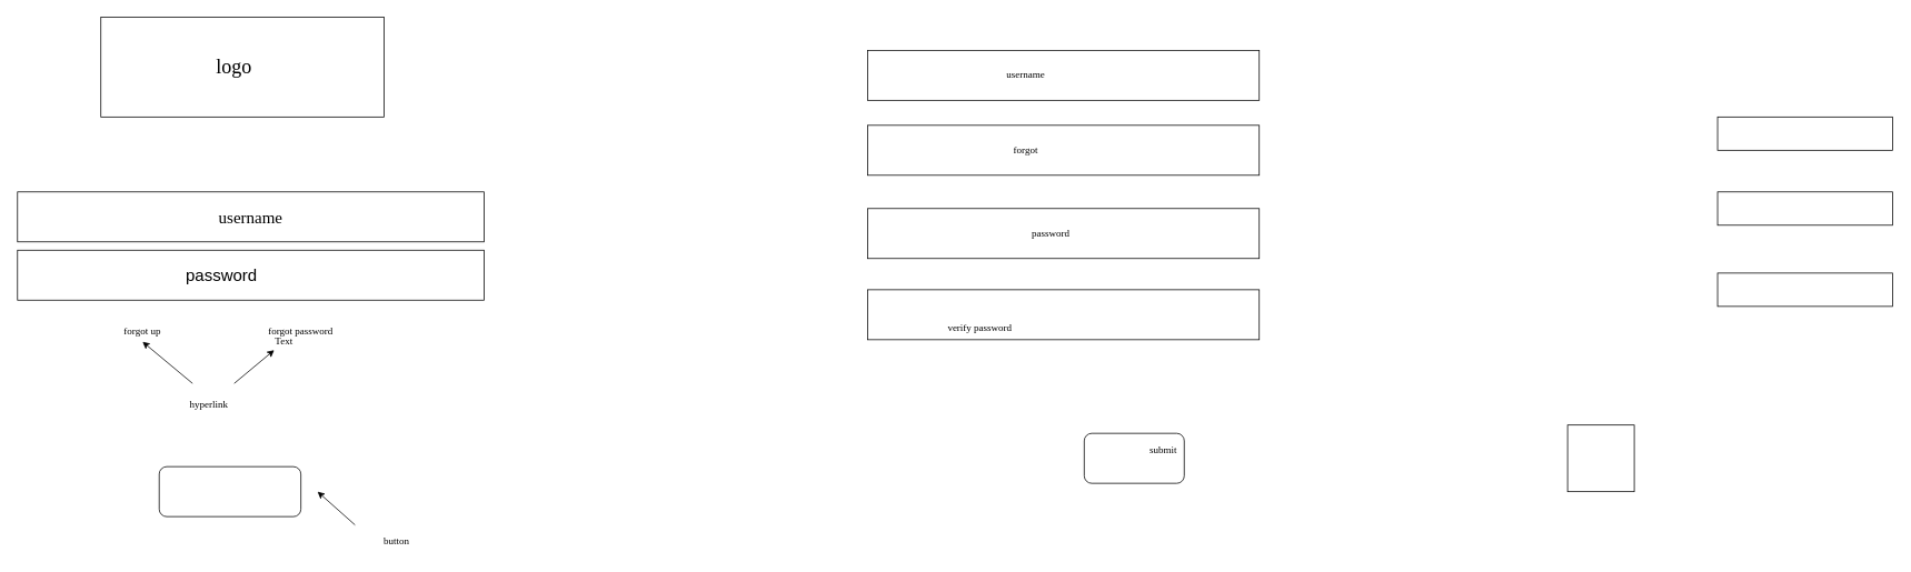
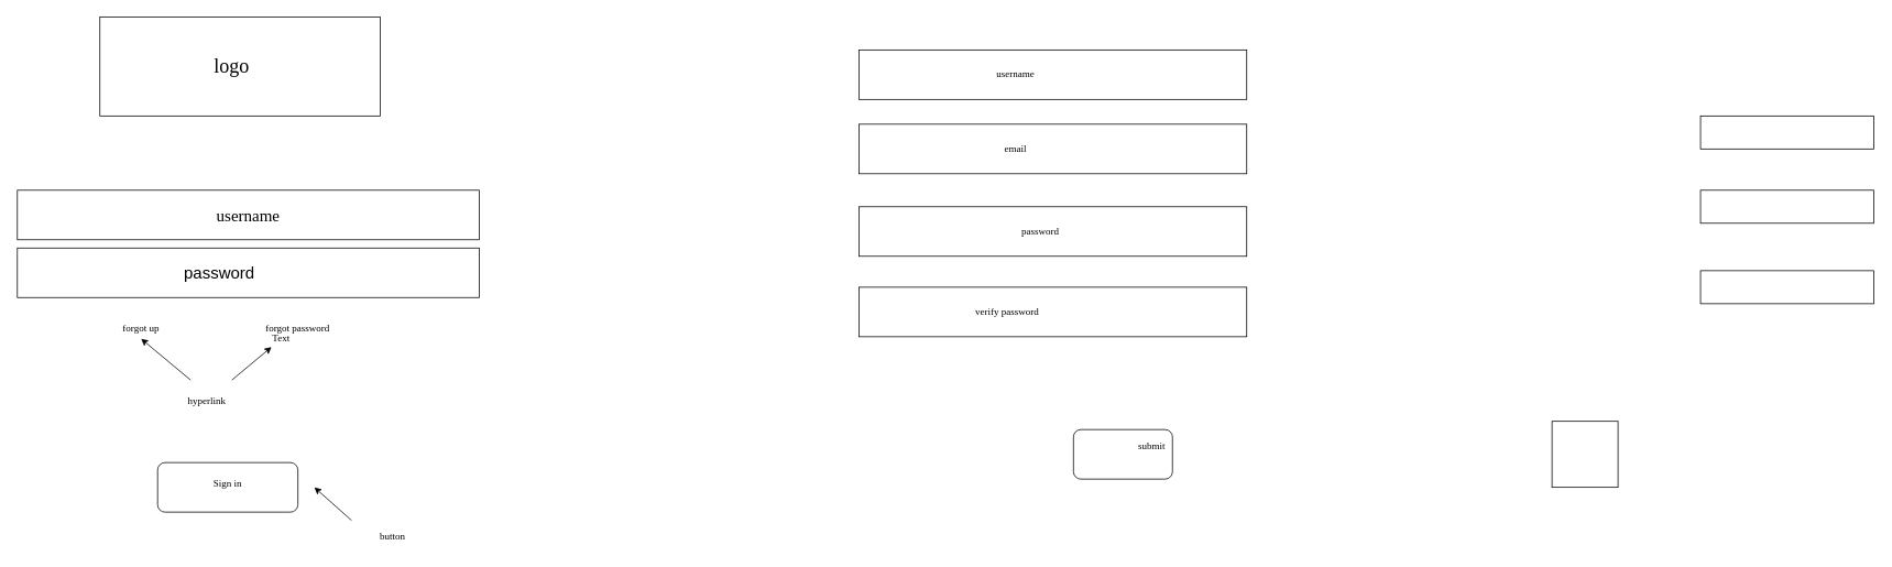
- <mxCell id="23" value="forgot" style="text;html=1;strokeColor=none;fillColor=none;align=center;verticalAlign=middle;whiteSpace=wrap;rounded=0;fontFamily=Times New Roman;" vertex="1" parent="1"><mxGeometry x="1160" y="170" width="140" height="20" as="geometry" /></mxCell>
+ <mxCell id="23" value="email" style="text;html=1;strokeColor=none;fillColor=none;align=center;verticalAlign=middle;whiteSpace=wrap;rounded=0;fontFamily=Times New Roman;" vertex="1" parent="1"><mxGeometry x="1160" y="170" width="140" height="20" as="geometry" /></mxCell>
- <mxCell id="21" value="verify password" style="text;html=1;strokeColor=none;fillColor=none;align=center;verticalAlign=middle;whiteSpace=wrap;rounded=0;fontFamily=Times New Roman;" vertex="1" parent="1"><mxGeometry x="1105" y="382.5" width="140" height="20" as="geometry" /></mxCell>
+ <mxCell id="21" value="verify password" style="text;html=1;strokeColor=none;fillColor=none;align=center;verticalAlign=middle;whiteSpace=wrap;rounded=0;fontFamily=Times New Roman;" vertex="1" parent="1"><mxGeometry x="1150" y="367.5" width="140" height="20" as="geometry" /></mxCell>
+ <mxCell id="13" value="Sign in" style="text;html=1;strokeColor=none;fillColor=none;align=center;verticalAlign=middle;whiteSpace=wrap;rounded=0;fontFamily=Times New Roman;" vertex="1" parent="1"><mxGeometry x="240" y="570" width="70" height="30" as="geometry" /></mxCell>
